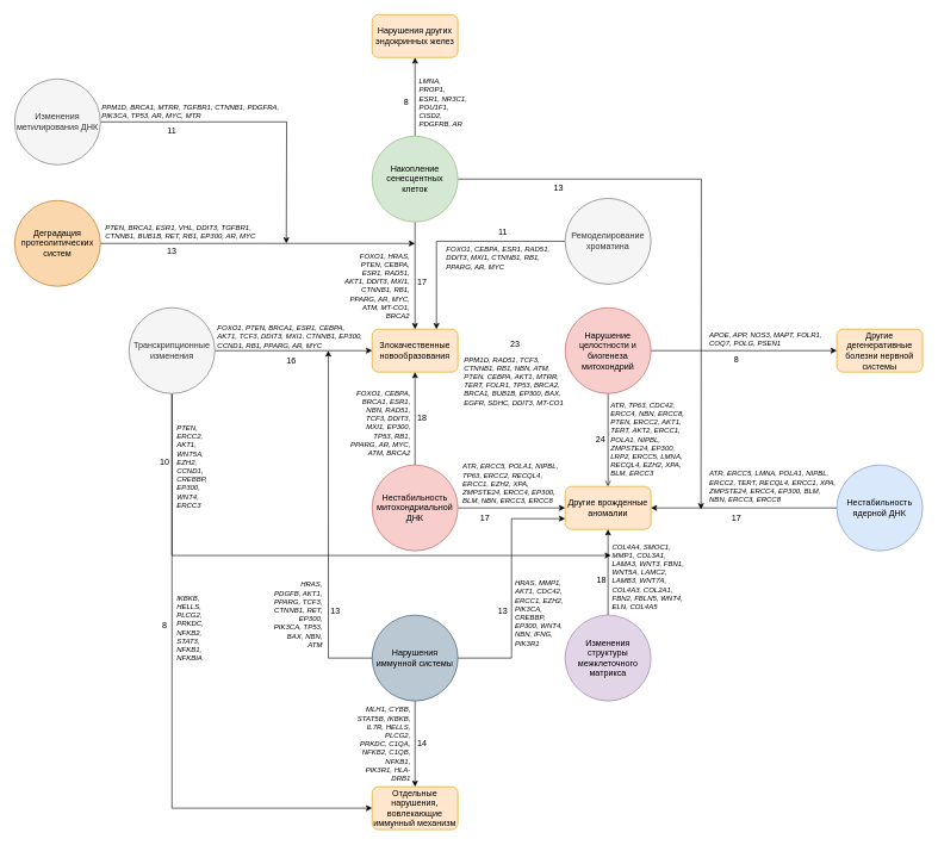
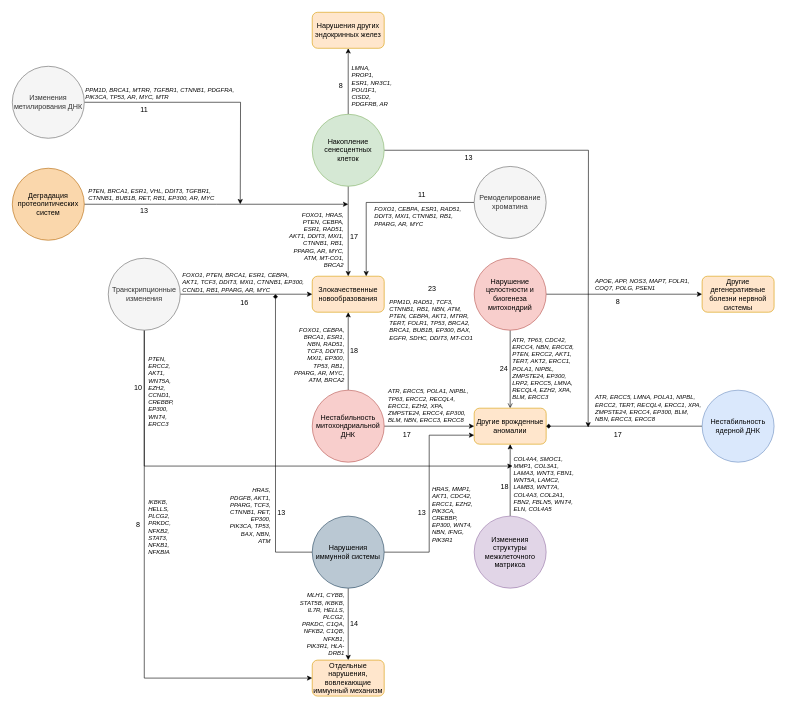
- <mxCell id="41" style="edgeStyle=orthogonalEdgeStyle;rounded=0;orthogonalLoop=1;jettySize=auto;html=1;exitX=0;exitY=0.5;exitDx=0;exitDy=0;entryX=0.75;entryY=1;entryDx=0;entryDy=0;fontSize=10;" edge="1" parent="1" source="44" target="37"><mxGeometry relative="1" as="geometry" /></mxCell>
+ <mxCell id="41" style="edgeStyle=orthogonalEdgeStyle;rounded=0;orthogonalLoop=1;jettySize=auto;html=1;exitX=0;exitY=0.5;exitDx=0;exitDy=0;entryX=0.75;entryY=1;entryDx=0;entryDy=0;fontSize=10;endArrow=diamond;" edge="1" parent="1" source="44" target="37"><mxGeometry relative="1" as="geometry" /></mxCell>
- <mxCell id="28" style="edgeStyle=orthogonalEdgeStyle;rounded=0;orthogonalLoop=1;jettySize=auto;html=1;exitX=0;exitY=0.5;exitDx=0;exitDy=0;entryX=1;entryY=0.5;entryDx=0;entryDy=0;fontSize=10;" edge="1" parent="1" source="29" target="6"><mxGeometry relative="1" as="geometry" /></mxCell>
+ <mxCell id="28" style="edgeStyle=orthogonalEdgeStyle;rounded=0;orthogonalLoop=1;jettySize=auto;html=1;exitX=0;exitY=0.5;exitDx=0;exitDy=0;entryX=1;entryY=0.5;entryDx=0;entryDy=0;fontSize=10;endArrow=diamond;" edge="1" parent="1" source="29" target="6"><mxGeometry relative="1" as="geometry" /></mxCell>
